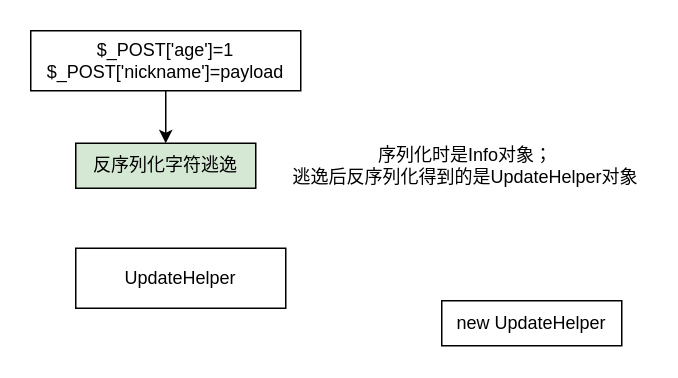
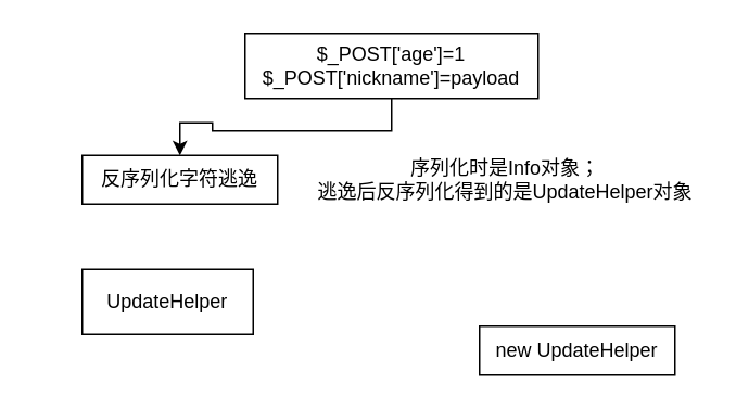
- <mxCell id="4" value="$_POST['age']=1&lt;br&gt;$_POST['nickname']=payload" style="rounded=0;whiteSpace=wrap;html=1;" vertex="1" parent="1"><mxGeometry x="20" y="20" width="180" height="40" as="geometry" /></mxCell>
+ <mxCell id="4" value="$_POST['age']=1&lt;br&gt;$_POST['nickname']=payload" style="rounded=0;whiteSpace=wrap;html=1;" vertex="1" parent="1"><mxGeometry x="150" y="20" width="180" height="40" as="geometry" /></mxCell>
- <mxCell id="5" value="反序列化字符逃逸" style="rounded=0;whiteSpace=wrap;html=1;fillColor=#d5e8d4;" vertex="1" parent="1"><mxGeometry x="50" y="95" width="120" height="30" as="geometry" /></mxCell>
+ <mxCell id="5" value="反序列化字符逃逸" style="rounded=0;whiteSpace=wrap;html=1;" vertex="1" parent="1"><mxGeometry x="50" y="95" width="120" height="30" as="geometry" /></mxCell>
- <mxCell id="2" value="UpdateHelper" style="rounded=0;whiteSpace=wrap;html=1;" vertex="1" parent="1"><mxGeometry x="50" y="165" width="140" height="40" as="geometry" /></mxCell>
+ <mxCell id="2" value="UpdateHelper" style="rounded=0;whiteSpace=wrap;html=1;" vertex="1" parent="1"><mxGeometry x="50" y="165" width="105" height="40" as="geometry" /></mxCell>
